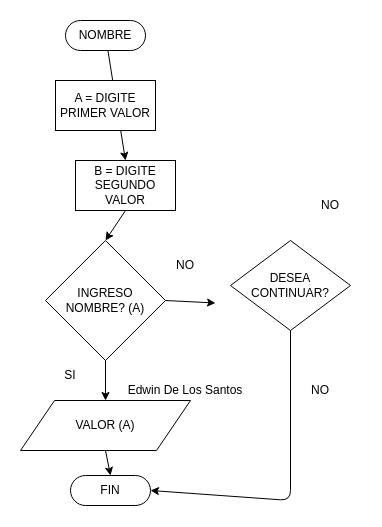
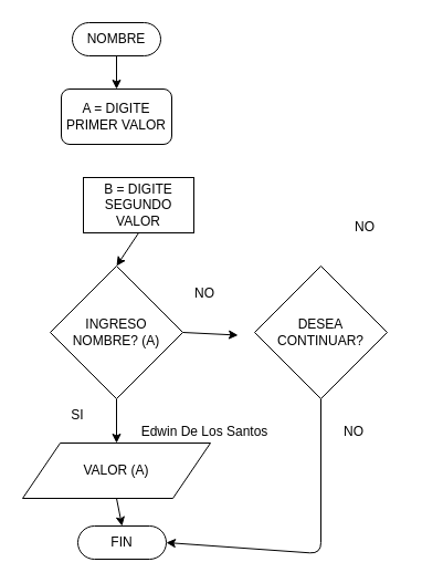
- <mxCell id="2" style="edgeStyle=none;html=1;entryX=0.5;entryY=0;entryDx=0;entryDy=0;" edge="1" parent="1" source="3" target="8"><mxGeometry relative="1" as="geometry" /></mxCell>
+ <mxCell id="2" style="edgeStyle=none;html=1;" edge="1" parent="1" source="3" target="19"><mxGeometry relative="1" as="geometry" /></mxCell>
- <mxCell id="19" value="A = DIGITE PRIMER VALOR" style="html=1;dashed=0;whiteSpace=wrap;gradientColor=none;" vertex="1" parent="1"><mxGeometry x="55" y="80" width="100" height="50" as="geometry" /></mxCell>
+ <mxCell id="19" value="A = DIGITE PRIMER VALOR" style="html=1;dashed=0;whiteSpace=wrap;gradientColor=none;rounded=1;" vertex="1" parent="1"><mxGeometry x="55" y="80" width="100" height="50" as="geometry" /></mxCell>
- <mxCell id="16" value="DESEA CONTINUAR?" style="shape=rhombus;html=1;dashed=0;whiteSpace=wrap;perimeter=rhombusPerimeter;" vertex="1" parent="1"><mxGeometry x="230" y="240" width="120" height="90" as="geometry" /></mxCell>
+ <mxCell id="16" value="DESEA CONTINUAR?" style="shape=rhombus;html=1;dashed=0;whiteSpace=wrap;perimeter=rhombusPerimeter;" vertex="1" parent="1"><mxGeometry x="230" y="240" width="120" height="120" as="geometry" /></mxCell>
